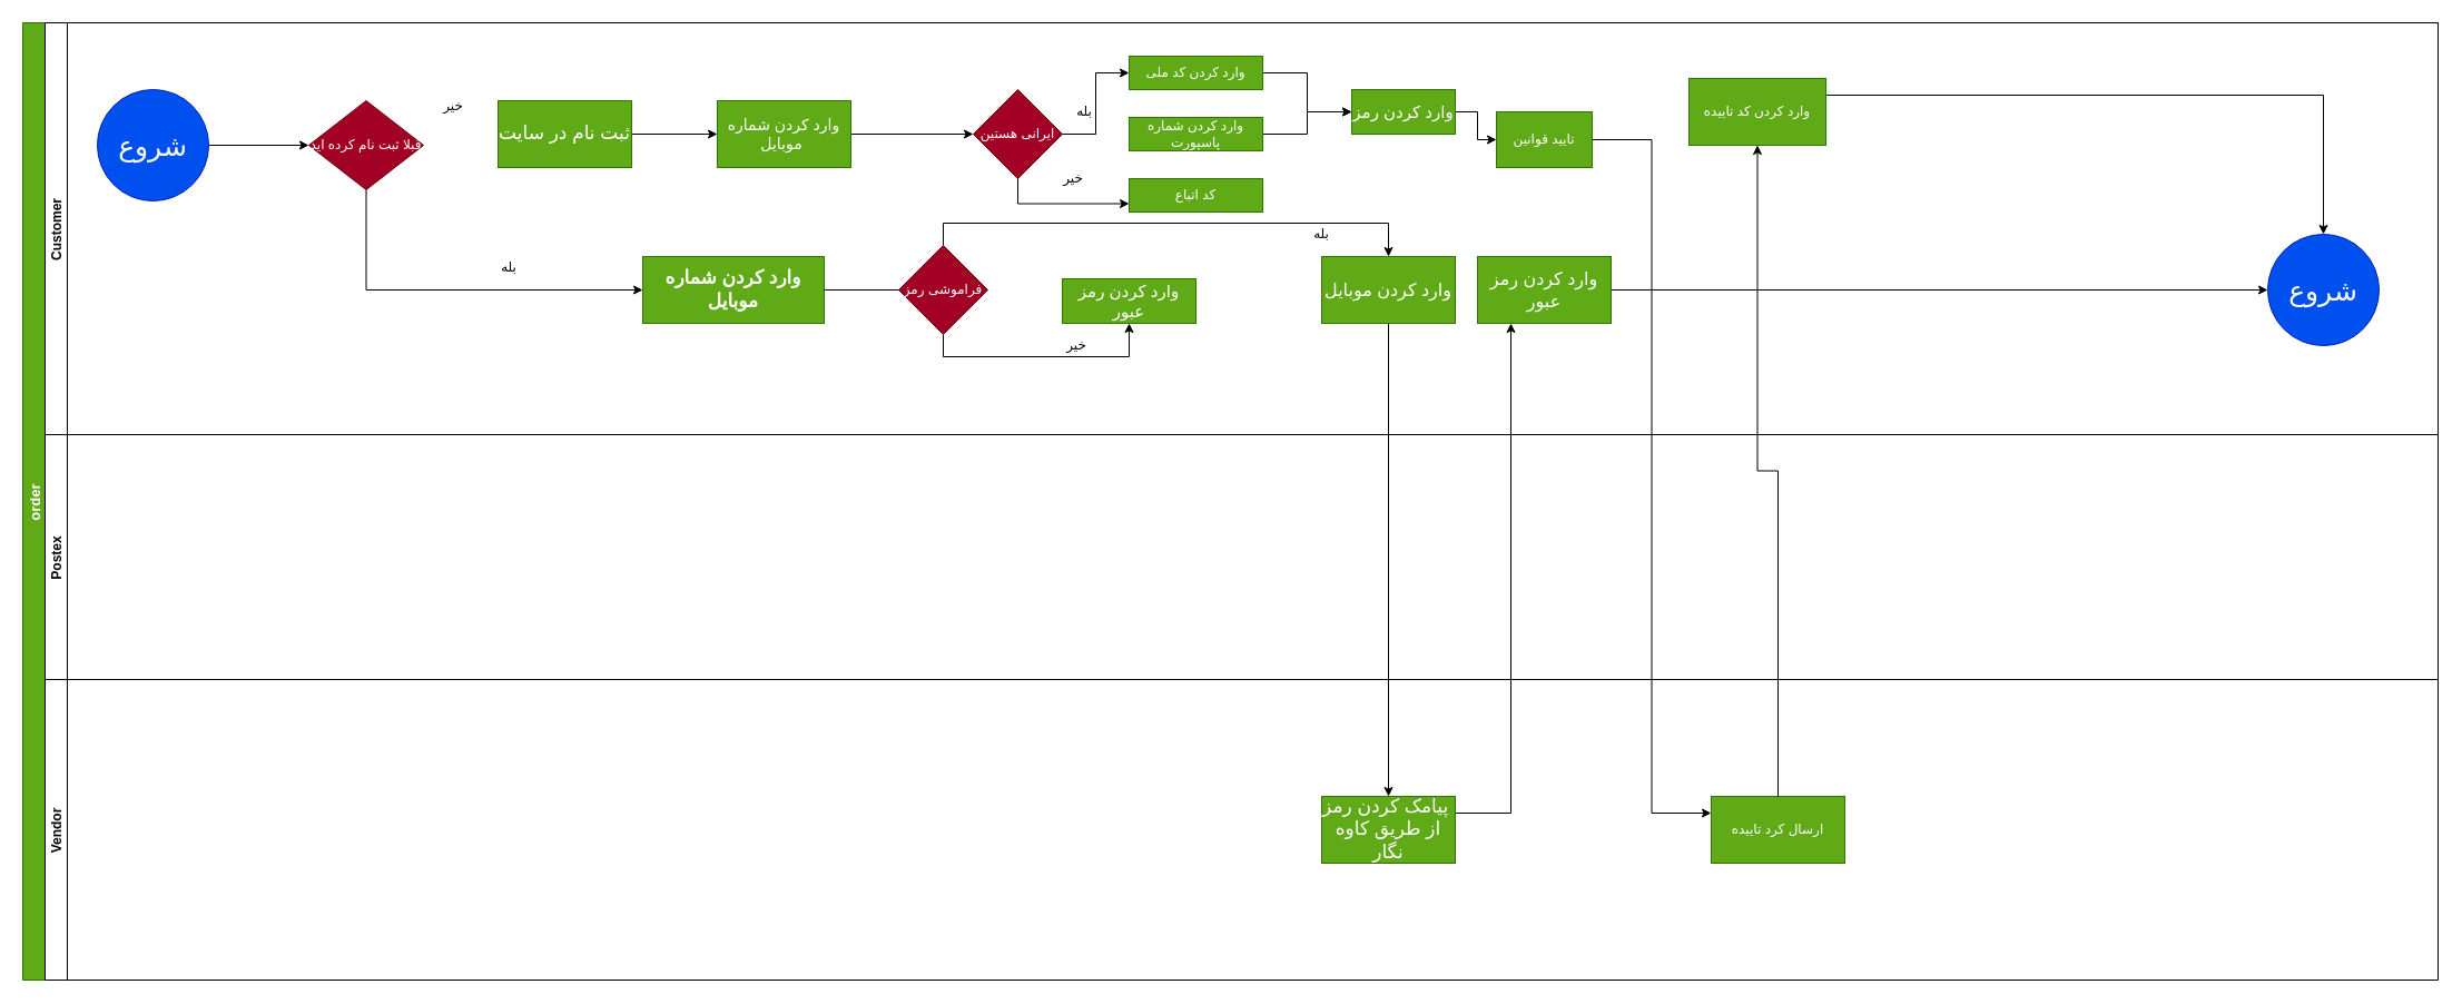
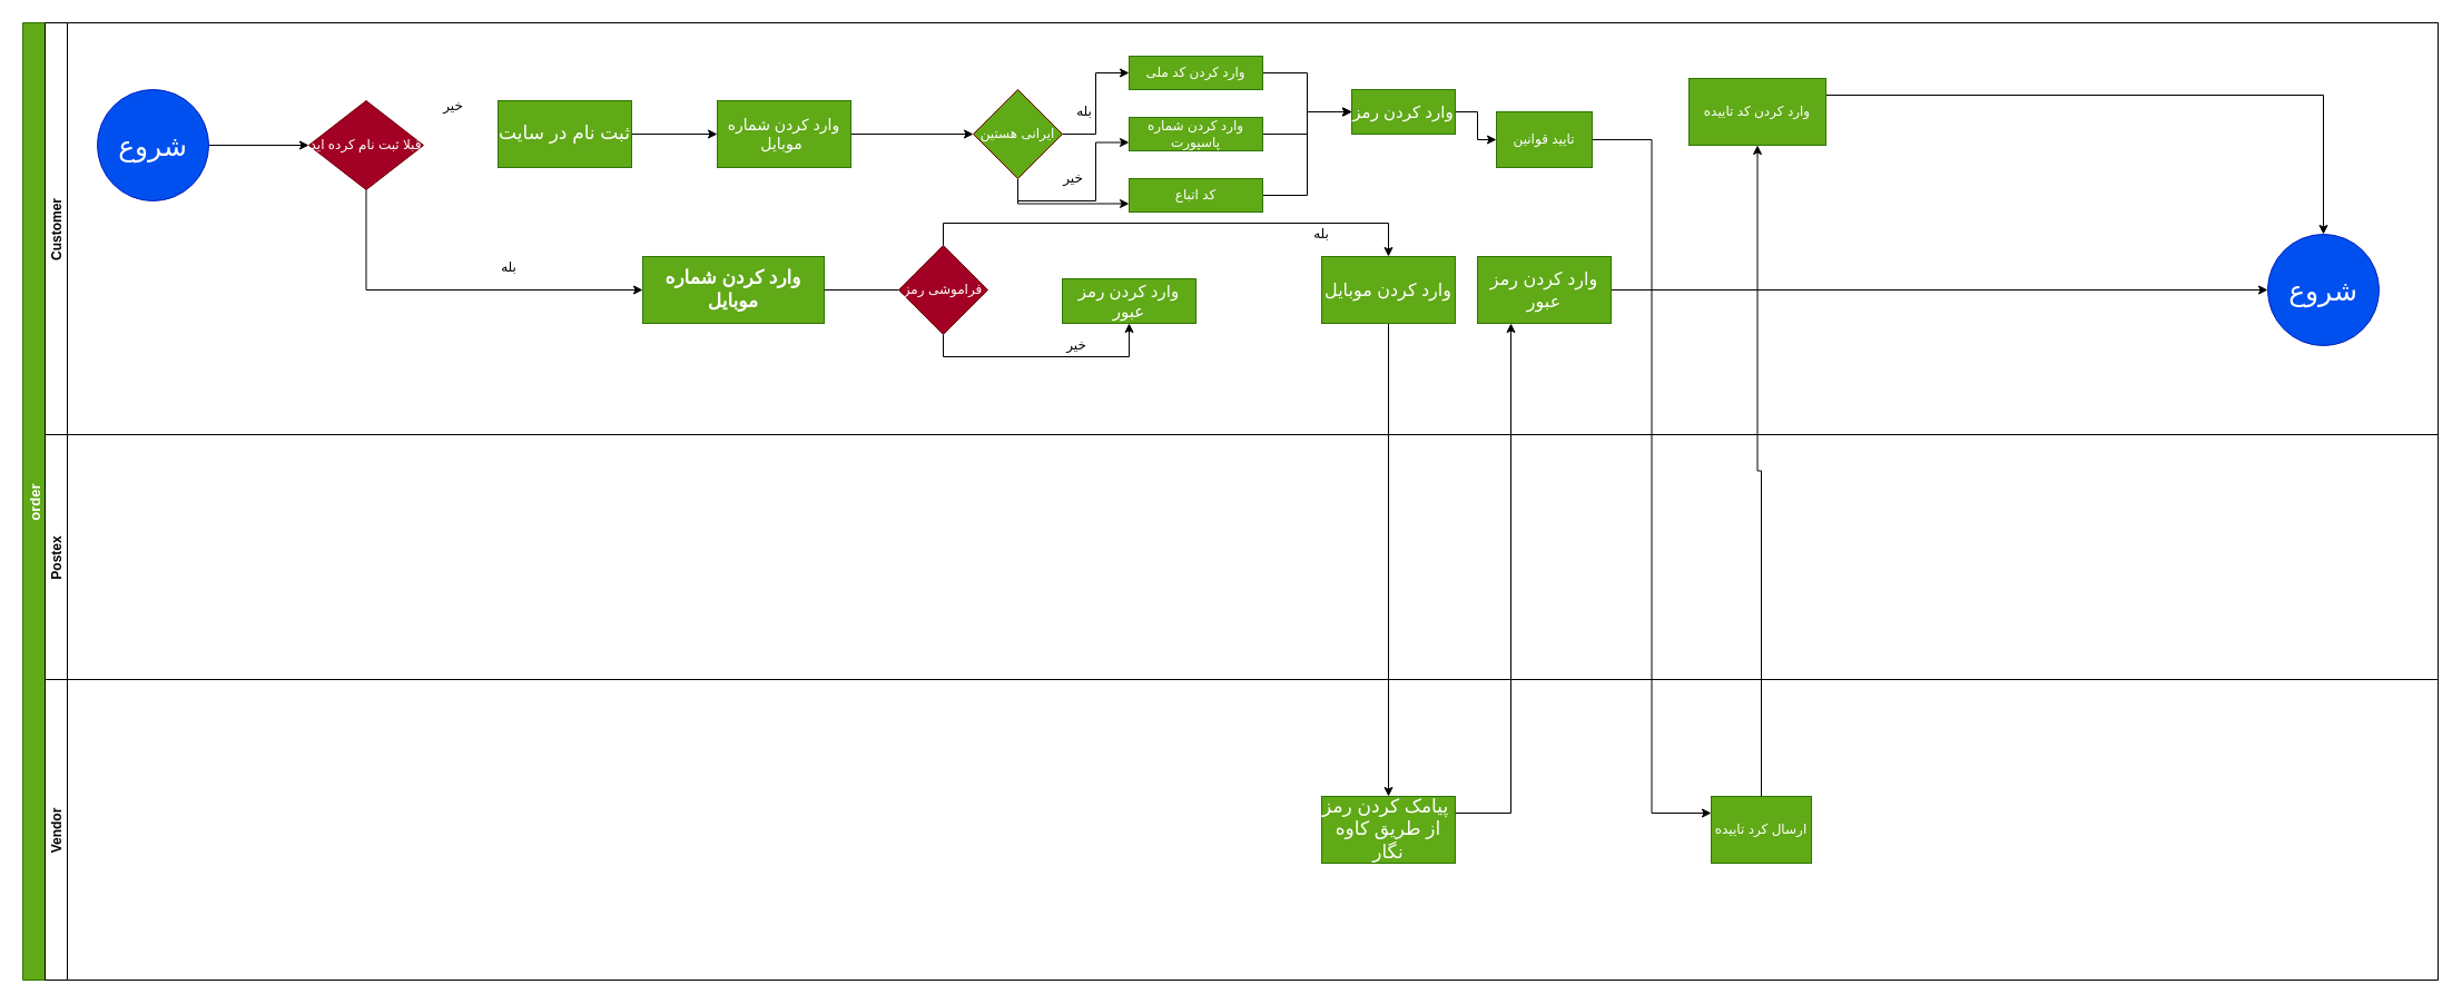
- <mxCell id="24" value="ایرانی هستین" style="rhombus;whiteSpace=wrap;html=1;fontColor=#ffffff;strokeColor=#6F0000;fillColor=#a20025;" vertex="1" parent="5"><mxGeometry x="834" y="60" width="80" height="80" as="geometry" /></mxCell>
+ <mxCell id="24" value="ایرانی هستین" style="rhombus;whiteSpace=wrap;html=1;fontColor=#ffffff;strokeColor=#6F0000;fillColor=#60a917;" vertex="1" parent="5"><mxGeometry x="834" y="60" width="80" height="80" as="geometry" /></mxCell>
+ <mxCell id="46" style="edgeStyle=orthogonalEdgeStyle;rounded=0;orthogonalLoop=1;jettySize=auto;html=1;exitX=1;exitY=0.5;exitDx=0;exitDy=0;entryX=0;entryY=0.5;entryDx=0;entryDy=0;" edge="1" parent="1" source="47" target="32"><mxGeometry relative="1" as="geometry" /></mxCell>
+ <mxCell id="23" style="edgeStyle=orthogonalEdgeStyle;rounded=0;orthogonalLoop=1;jettySize=auto;html=1;exitX=0.5;exitY=1;exitDx=0;exitDy=0;entryX=0;entryY=0.75;entryDx=0;entryDy=0;" edge="1" parent="5" source="24" target="28"><mxGeometry relative="1" as="geometry" /></mxCell>
- <mxCell id="43" value="ارسال کرد تاییده" style="whiteSpace=wrap;html=1;fontColor=#ffffff;strokeColor=#2D7600;fillColor=#60a917;" vertex="1" parent="41"><mxGeometry x="1497" y="105" width="120" height="60" as="geometry" /></mxCell>
+ <mxCell id="43" value="ارسال کرد تاییده" style="whiteSpace=wrap;html=1;fontColor=#ffffff;strokeColor=#2D7600;fillColor=#60a917;" vertex="1" parent="41"><mxGeometry x="1497" y="105" width="90" height="60" as="geometry" /></mxCell>
